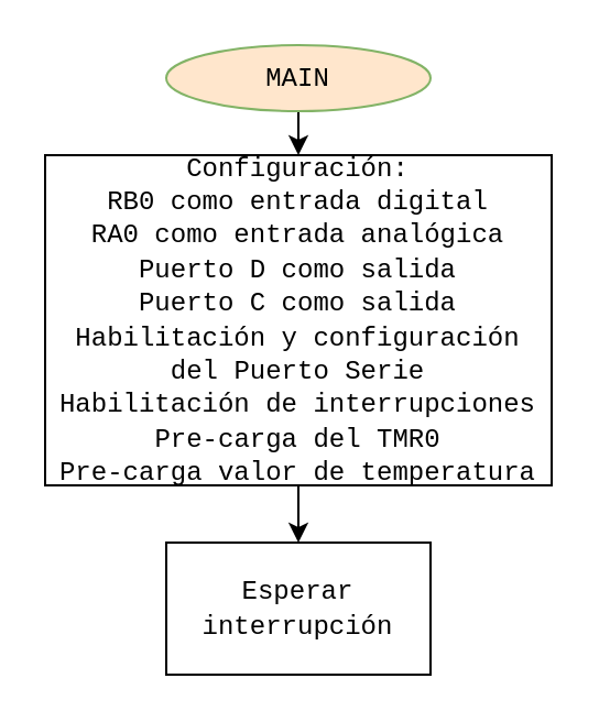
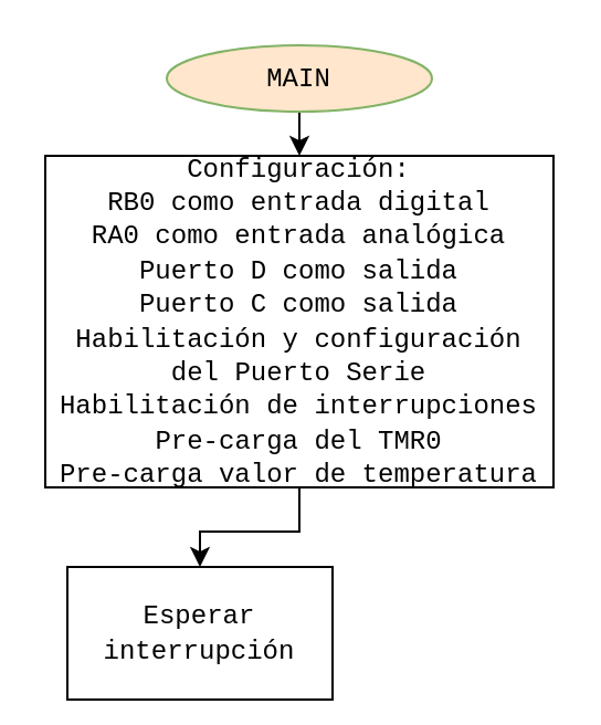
- <mxCell id="6" value="&lt;font face=&quot;Courier New&quot;&gt;Esperar interrupción&lt;/font&gt;" style="rounded=0;whiteSpace=wrap;html=1;" parent="1" vertex="1"><mxGeometry x="75" y="246" width="120" height="60" as="geometry" /></mxCell>
+ <mxCell id="6" value="&lt;font face=&quot;Courier New&quot;&gt;Esperar interrupción&lt;/font&gt;" style="rounded=0;whiteSpace=wrap;html=1;" parent="1" vertex="1"><mxGeometry x="30" y="256" width="120" height="60" as="geometry" /></mxCell>
